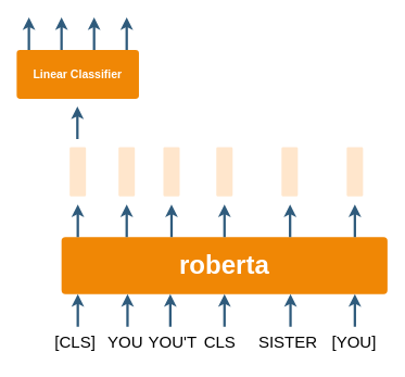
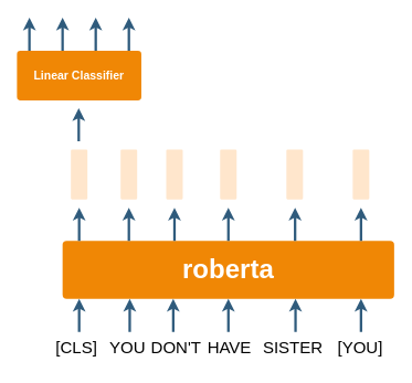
- <mxCell id="6" value="&lt;font style=&quot;font-size: 20px&quot;&gt;YOU'T&lt;/font&gt;" style="text;html=1;" vertex="1" parent="1"><mxGeometry x="180" y="400" width="70" height="40" as="geometry" /></mxCell>
+ <mxCell id="6" value="&lt;font style=&quot;font-size: 20px&quot;&gt;DON'T&lt;/font&gt;" style="text;html=1;" vertex="1" parent="1"><mxGeometry x="180" y="400" width="70" height="40" as="geometry" /></mxCell>
- <mxCell id="7" value="&lt;font style=&quot;font-size: 20px&quot;&gt;CLS&lt;/font&gt;" style="text;html=1;" vertex="1" parent="1"><mxGeometry x="247.5" y="400" width="55" height="40" as="geometry" /></mxCell>
+ <mxCell id="7" value="&lt;font style=&quot;font-size: 20px&quot;&gt;HAVE&lt;/font&gt;" style="text;html=1;" vertex="1" parent="1"><mxGeometry x="247.5" y="400" width="55" height="40" as="geometry" /></mxCell>
